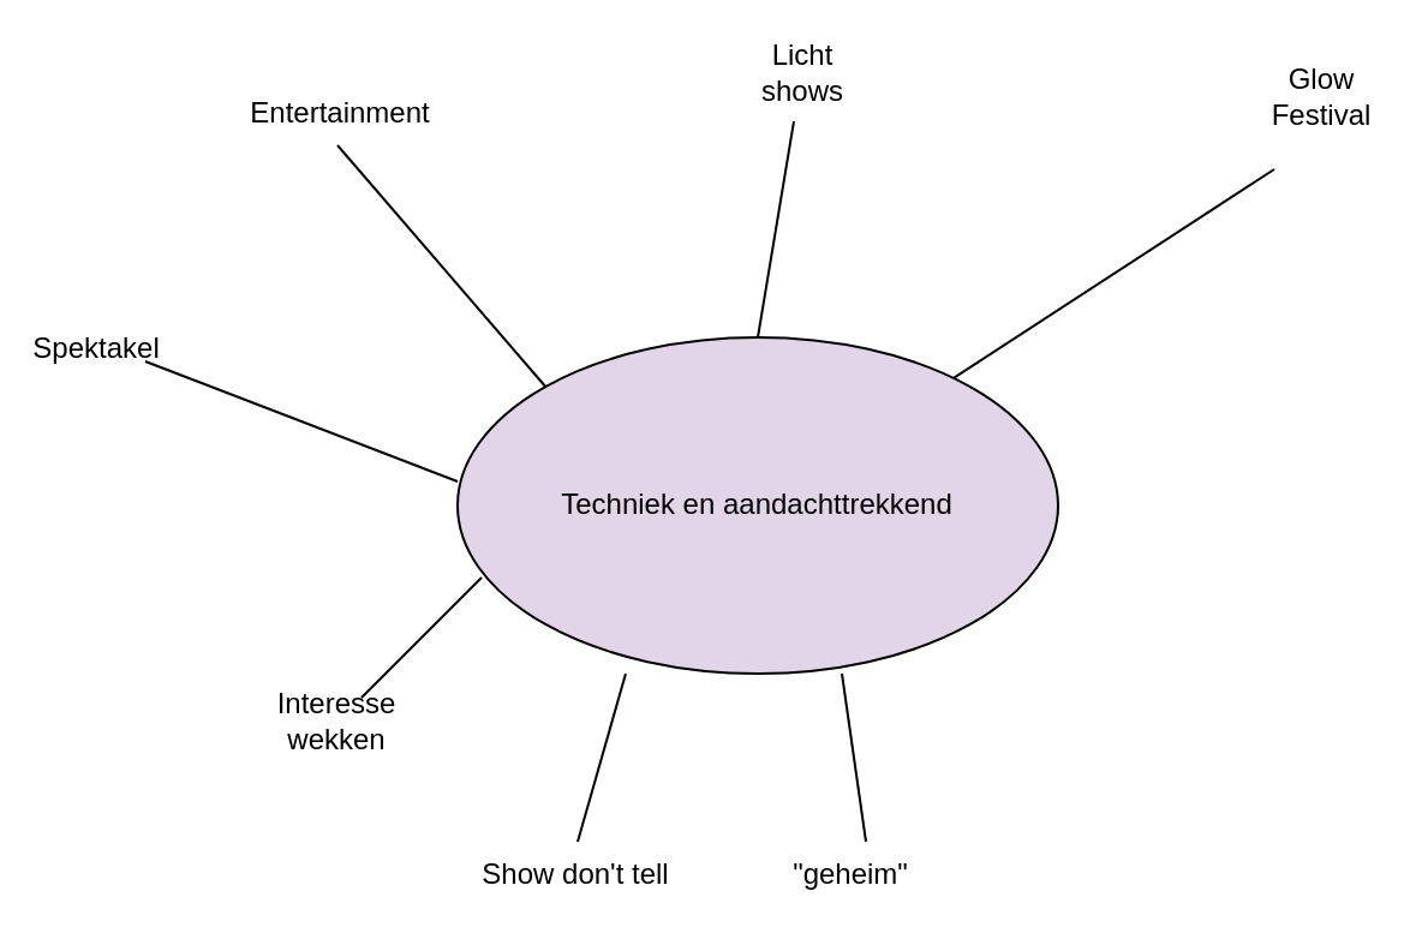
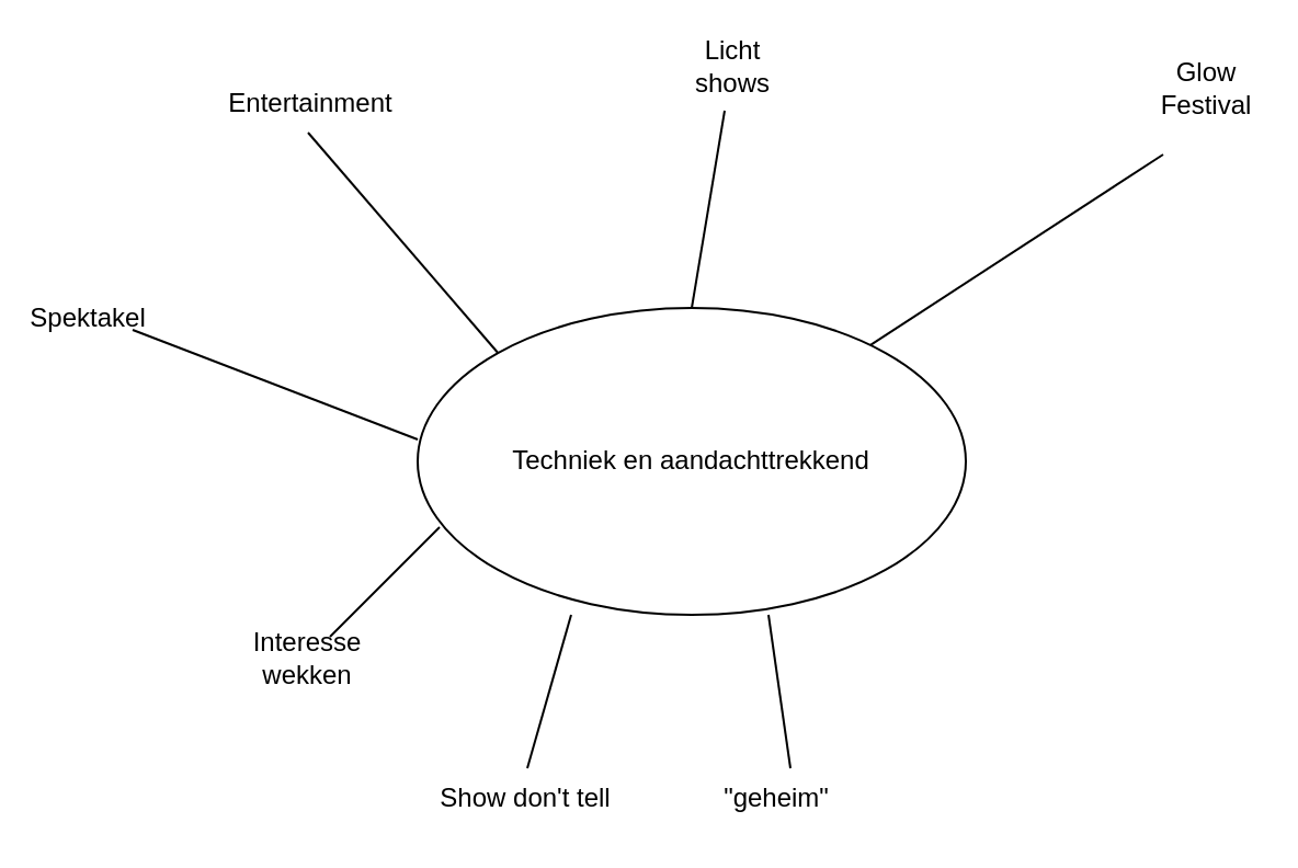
- <mxCell id="2" value="Techniek en aandachttrekkend" style="ellipse;whiteSpace=wrap;html=1;fillColor=#e1d5e7;" vertex="1" parent="1"><mxGeometry x="190" y="140" width="250" height="140" as="geometry" /></mxCell>
+ <mxCell id="2" value="Techniek en aandachttrekkend" style="ellipse;whiteSpace=wrap;html=1;" vertex="1" parent="1"><mxGeometry x="190" y="140" width="250" height="140" as="geometry" /></mxCell>
